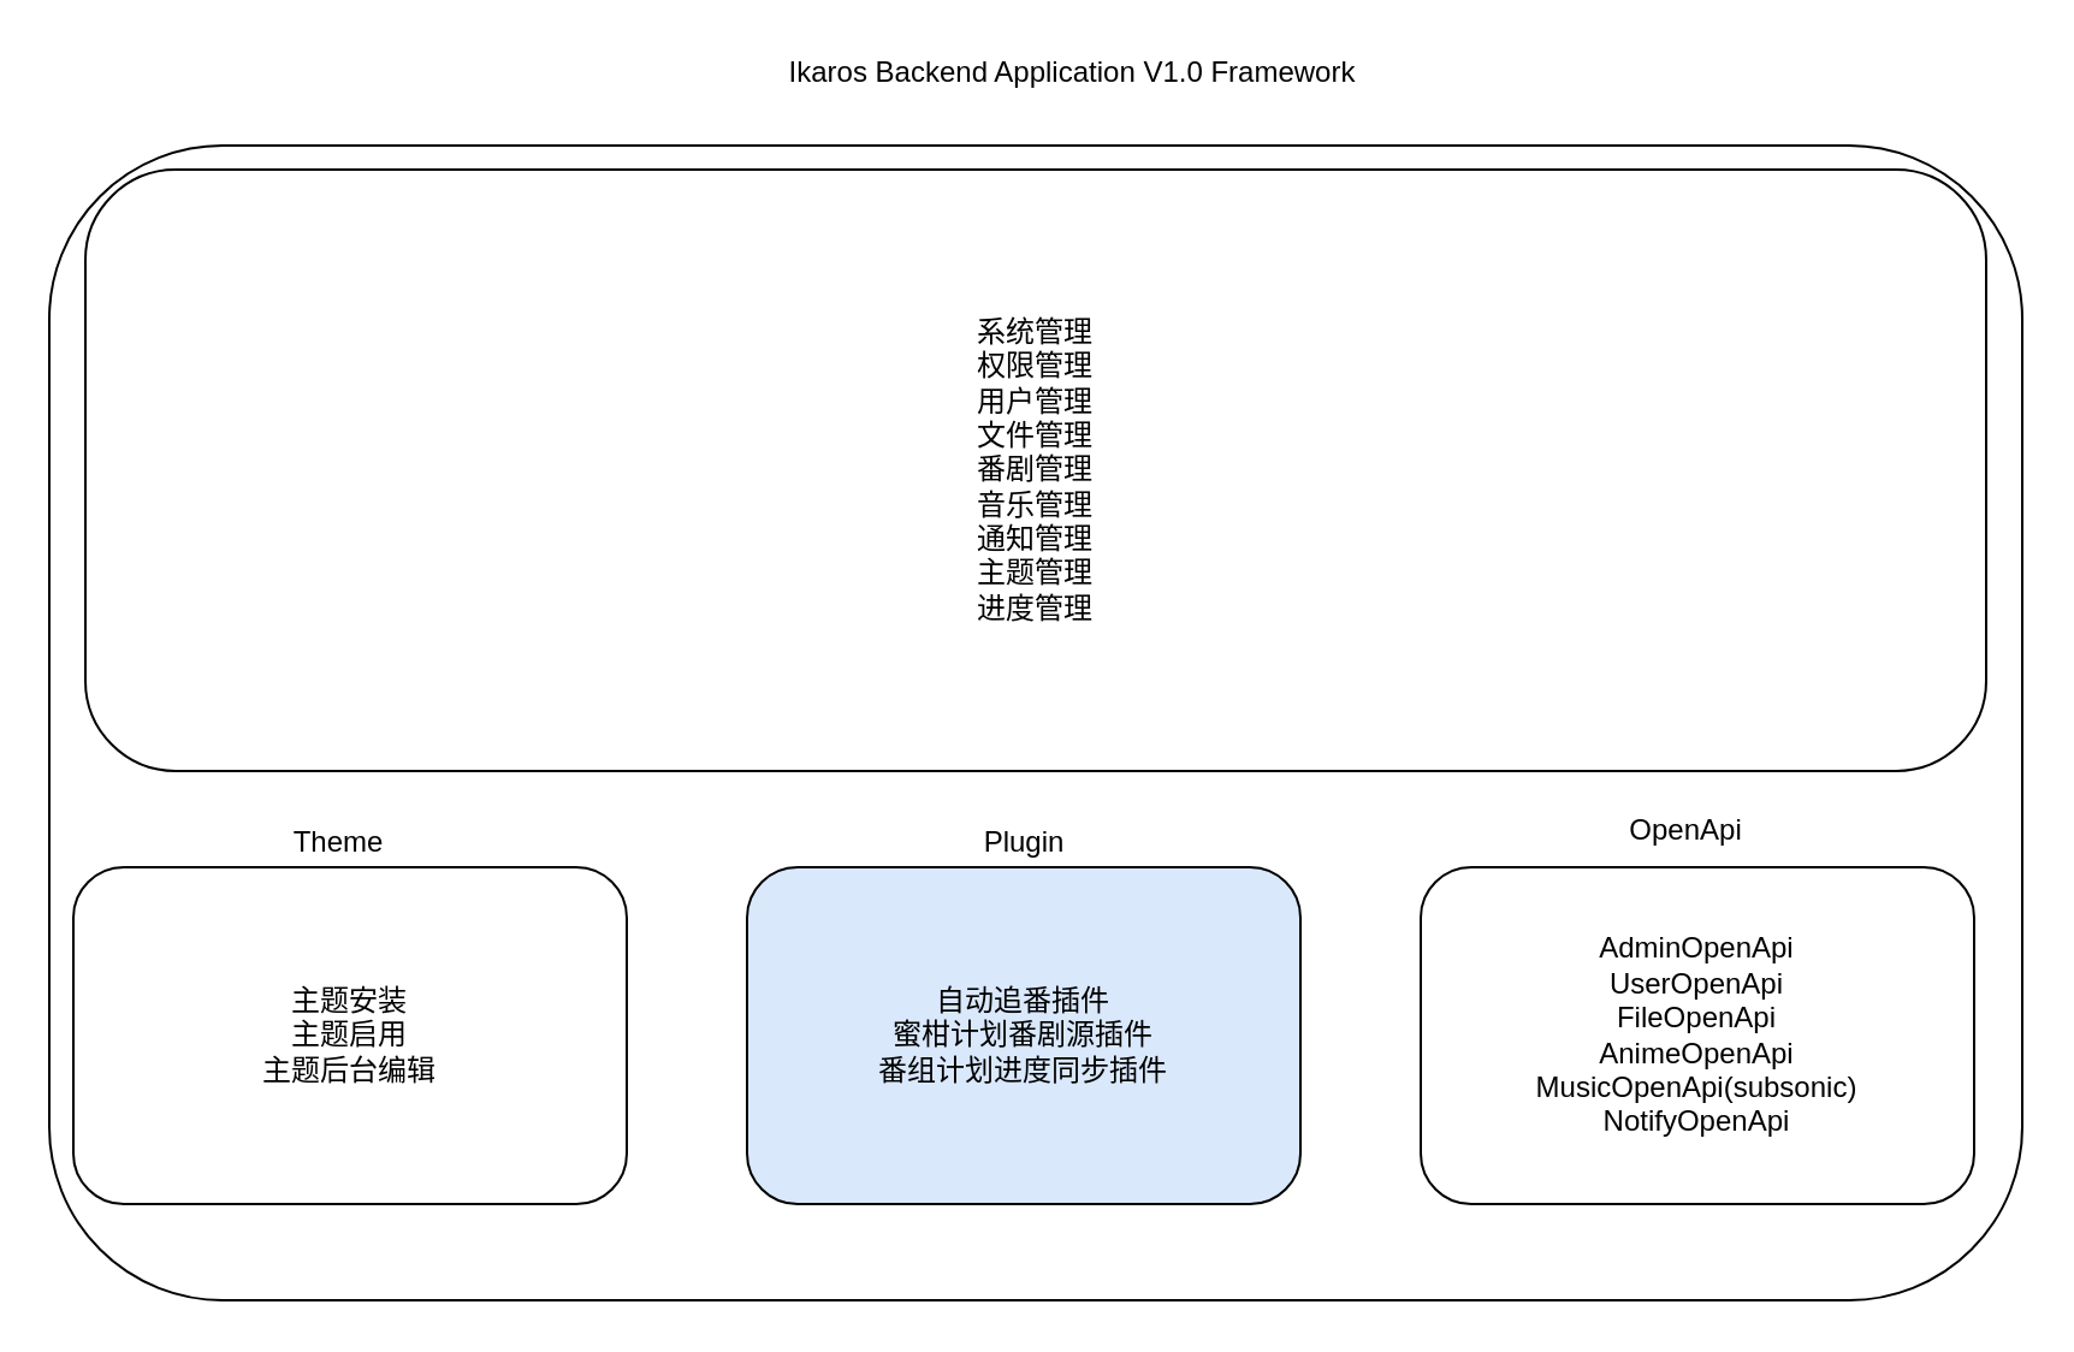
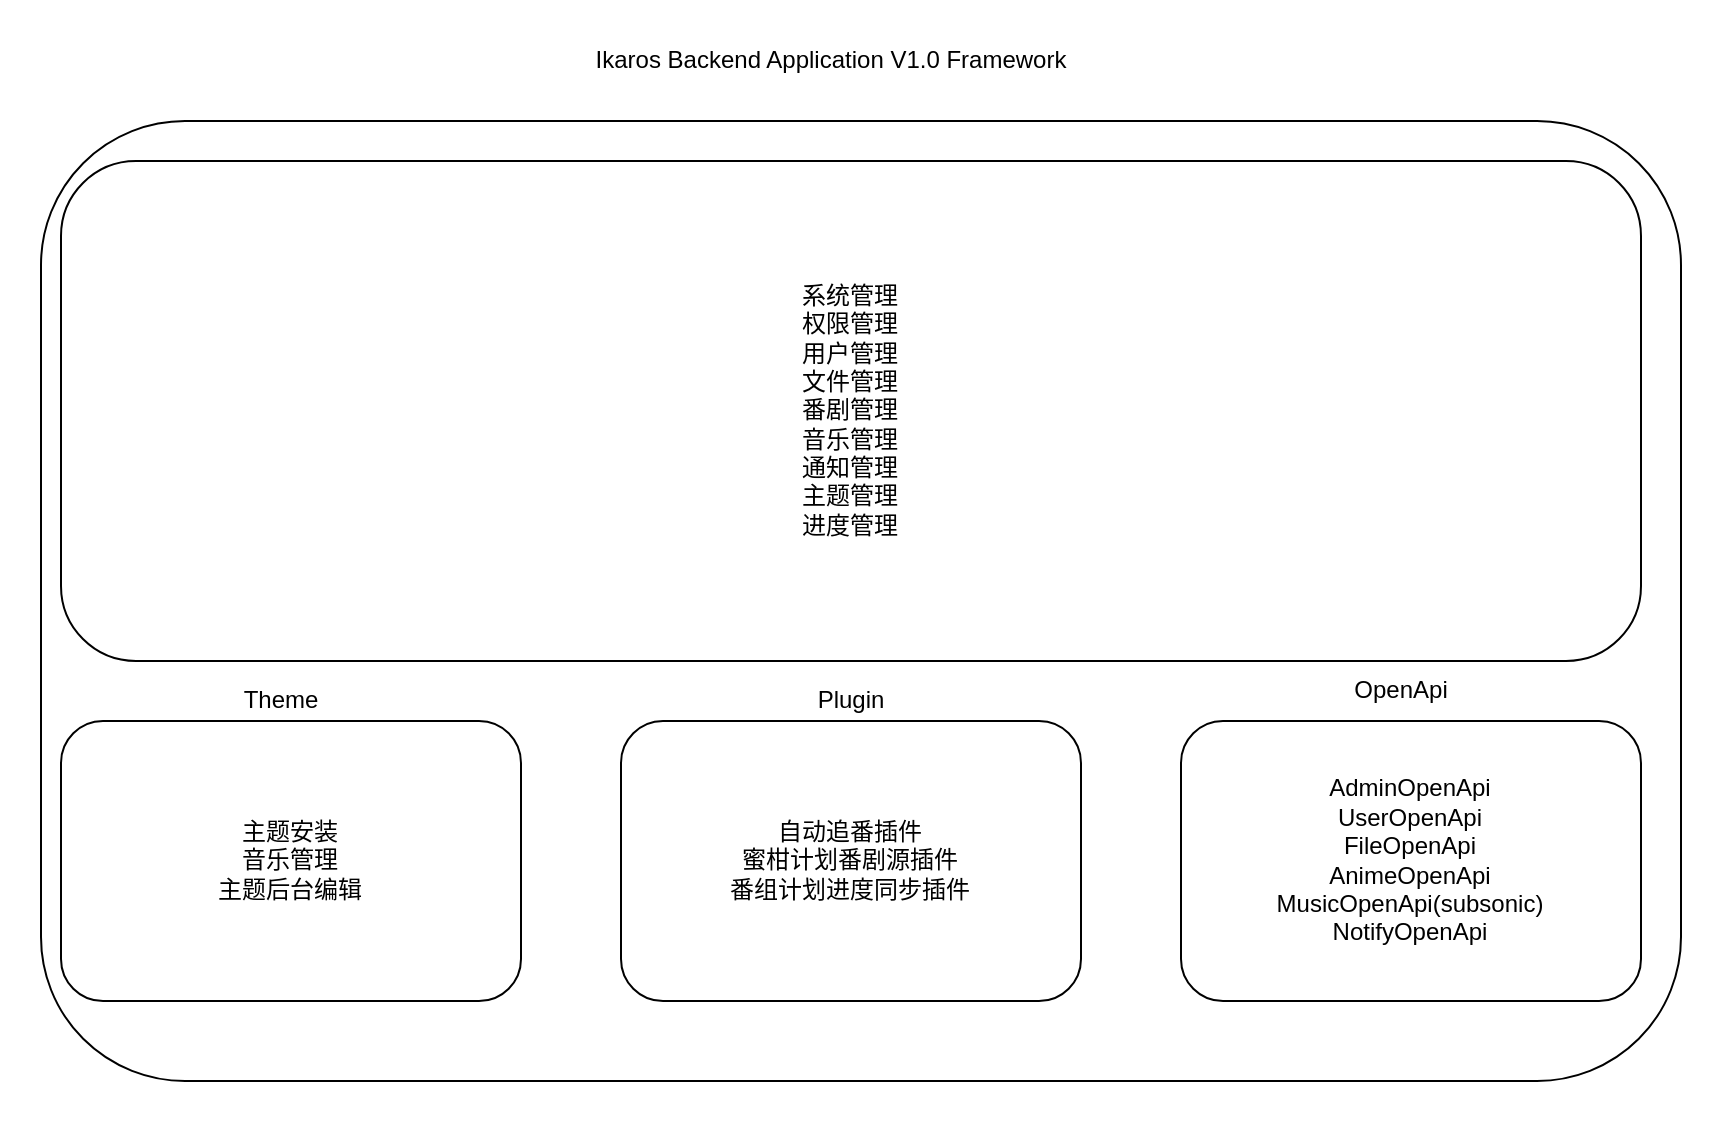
- <mxCell id="4" value="Ikaros Backend Application V1.0 Framework" style="text;html=1;align=center;verticalAlign=middle;resizable=0;points=[];autosize=1;strokeColor=none;fillColor=none;" parent="1" vertex="1"><mxGeometry x="320" y="20" width="250" height="20" as="geometry" /></mxCell>
+ <mxCell id="4" value="Ikaros Backend Application V1.0 Framework" style="text;html=1;align=center;verticalAlign=middle;resizable=0;points=[];autosize=1;strokeColor=none;fillColor=none;" parent="1" vertex="1"><mxGeometry x="290" width="250" height="20" as="geometry" y="20" /></mxCell>
- <mxCell id="3" value="系统管理&lt;br&gt;权限管理&lt;br&gt;用户管理&lt;br&gt;文件管理&lt;br&gt;番剧管理&lt;br&gt;音乐管理&lt;br&gt;通知管理&lt;br&gt;主题管理&lt;br&gt;进度管理" style="rounded=1;whiteSpace=wrap;html=1;" parent="1" vertex="1"><mxGeometry x="35" y="70" width="790" height="250" as="geometry" /></mxCell>
+ <mxCell id="3" value="系统管理&lt;br&gt;权限管理&lt;br&gt;用户管理&lt;br&gt;文件管理&lt;br&gt;番剧管理&lt;br&gt;音乐管理&lt;br&gt;通知管理&lt;br&gt;主题管理&lt;br&gt;进度管理" style="rounded=1;whiteSpace=wrap;html=1;" parent="1" vertex="1"><mxGeometry x="30" y="80" width="790" height="250" as="geometry" /></mxCell>
- <mxCell id="5" value="主题安装&lt;br&gt;主题启用&lt;br&gt;主题后台编辑" style="rounded=1;whiteSpace=wrap;html=1;align=center;" parent="1" vertex="1"><mxGeometry x="30" y="360" width="230" height="140" as="geometry" /></mxCell>
+ <mxCell id="5" value="主题安装&lt;br&gt;音乐管理&lt;br&gt;主题后台编辑" style="rounded=1;whiteSpace=wrap;html=1;align=center;" parent="1" vertex="1"><mxGeometry x="30" y="360" width="230" height="140" as="geometry" /></mxCell>
- <mxCell id="6" value="自动追番插件&lt;br&gt;蜜柑计划番剧源插件&lt;br&gt;番组计划进度同步插件" style="rounded=1;whiteSpace=wrap;html=1;fillColor=#dae8fc;" parent="1" vertex="1"><mxGeometry x="310" y="360" width="230" height="140" as="geometry" /></mxCell>
+ <mxCell id="6" value="自动追番插件&lt;br&gt;蜜柑计划番剧源插件&lt;br&gt;番组计划进度同步插件" style="rounded=1;whiteSpace=wrap;html=1;" parent="1" vertex="1"><mxGeometry x="310" y="360" width="230" height="140" as="geometry" /></mxCell>
